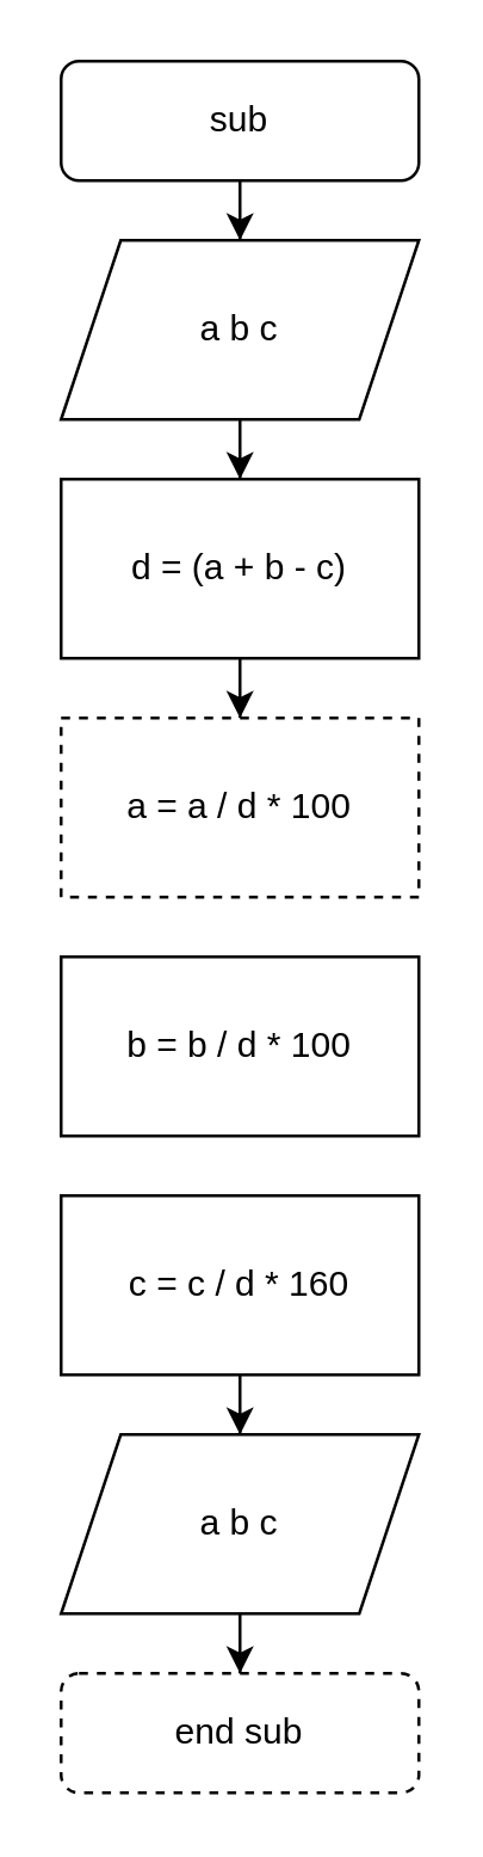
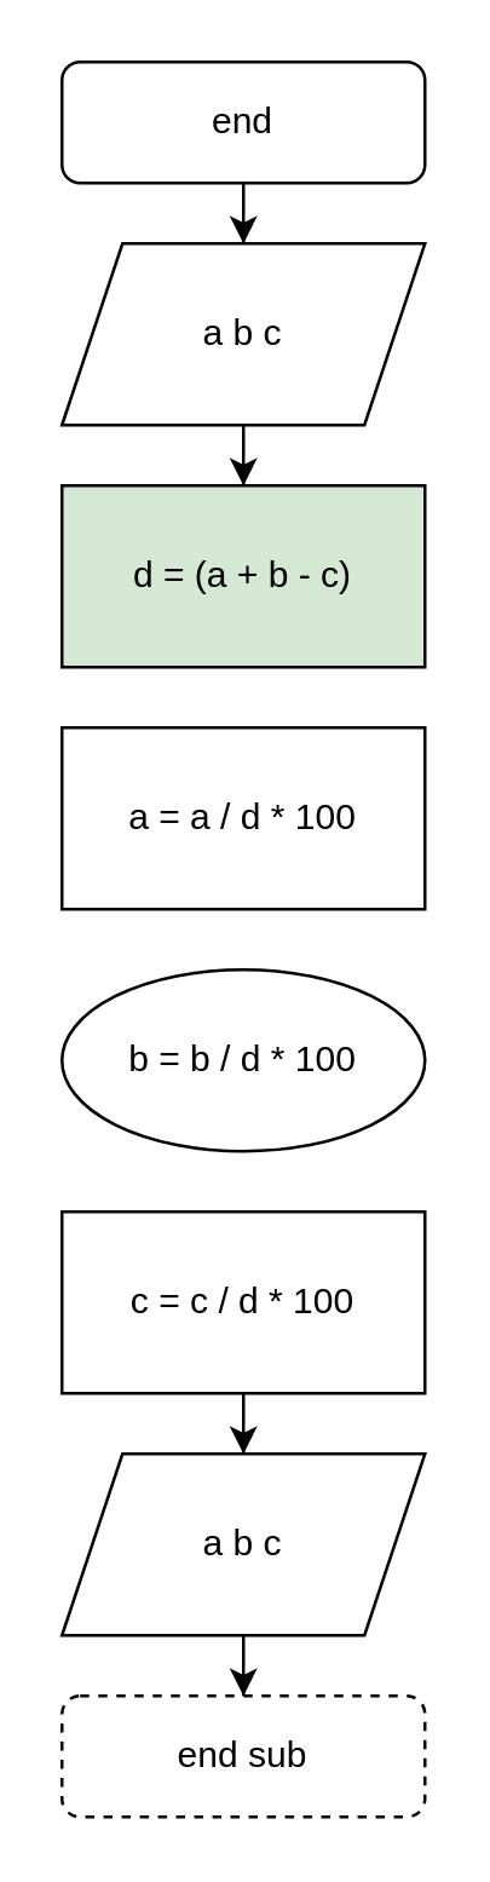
- <mxCell id="3" value="sub" style="rounded=1;whiteSpace=wrap;html=1;fontSize=12;glass=0;strokeWidth=1;shadow=0;" parent="1" vertex="1"><mxGeometry x="20" y="20" width="120" height="40" as="geometry" /></mxCell>
+ <mxCell id="3" value="end" style="rounded=1;whiteSpace=wrap;html=1;fontSize=12;glass=0;strokeWidth=1;shadow=0;" parent="1" vertex="1"><mxGeometry x="20" y="20" width="120" height="40" as="geometry" /></mxCell>
- <mxCell id="8" value="d = (a + b - c)" style="rounded=0;whiteSpace=wrap;html=1;" parent="1" vertex="1"><mxGeometry x="20" y="160" width="120" height="60" as="geometry" /></mxCell>
+ <mxCell id="8" value="d = (a + b - c)" style="rounded=0;whiteSpace=wrap;html=1;fillColor=#d5e8d4;" parent="1" vertex="1"><mxGeometry x="20" y="160" width="120" height="60" as="geometry" /></mxCell>
- <mxCell id="7" value="" style="edgeStyle=orthogonalEdgeStyle;rounded=0;orthogonalLoop=1;jettySize=auto;html=1;" parent="1" source="8" target="9" edge="1"><mxGeometry relative="1" as="geometry" /></mxCell>
- <mxCell id="9" value="a = a / d * 100" style="rounded=0;whiteSpace=wrap;html=1;dashed=1;" parent="1" vertex="1"><mxGeometry x="20" y="240" width="120" height="60" as="geometry" /></mxCell>
+ <mxCell id="9" value="a = a / d * 100" style="rounded=0;whiteSpace=wrap;html=1;" parent="1" vertex="1"><mxGeometry x="20" y="240" width="120" height="60" as="geometry" /></mxCell>
- <mxCell id="12" value="b = b / d * 100" style="rounded=0;whiteSpace=wrap;html=1;" parent="1" vertex="1"><mxGeometry x="20" y="320" width="120" height="60" as="geometry" /></mxCell>
+ <mxCell id="12" value="b = b / d * 100" style="ellipse;whiteSpace=wrap;html=1;" parent="1" vertex="1"><mxGeometry x="20" y="320" width="120" height="60" as="geometry" /></mxCell>
- <mxCell id="14" value="c = c / d * 160" style="rounded=0;whiteSpace=wrap;html=1;" parent="1" vertex="1"><mxGeometry x="20" y="400" width="120" height="60" as="geometry" /></mxCell>
+ <mxCell id="14" value="c = c / d * 100" style="rounded=0;whiteSpace=wrap;html=1;" parent="1" vertex="1"><mxGeometry x="20" y="400" width="120" height="60" as="geometry" /></mxCell>
